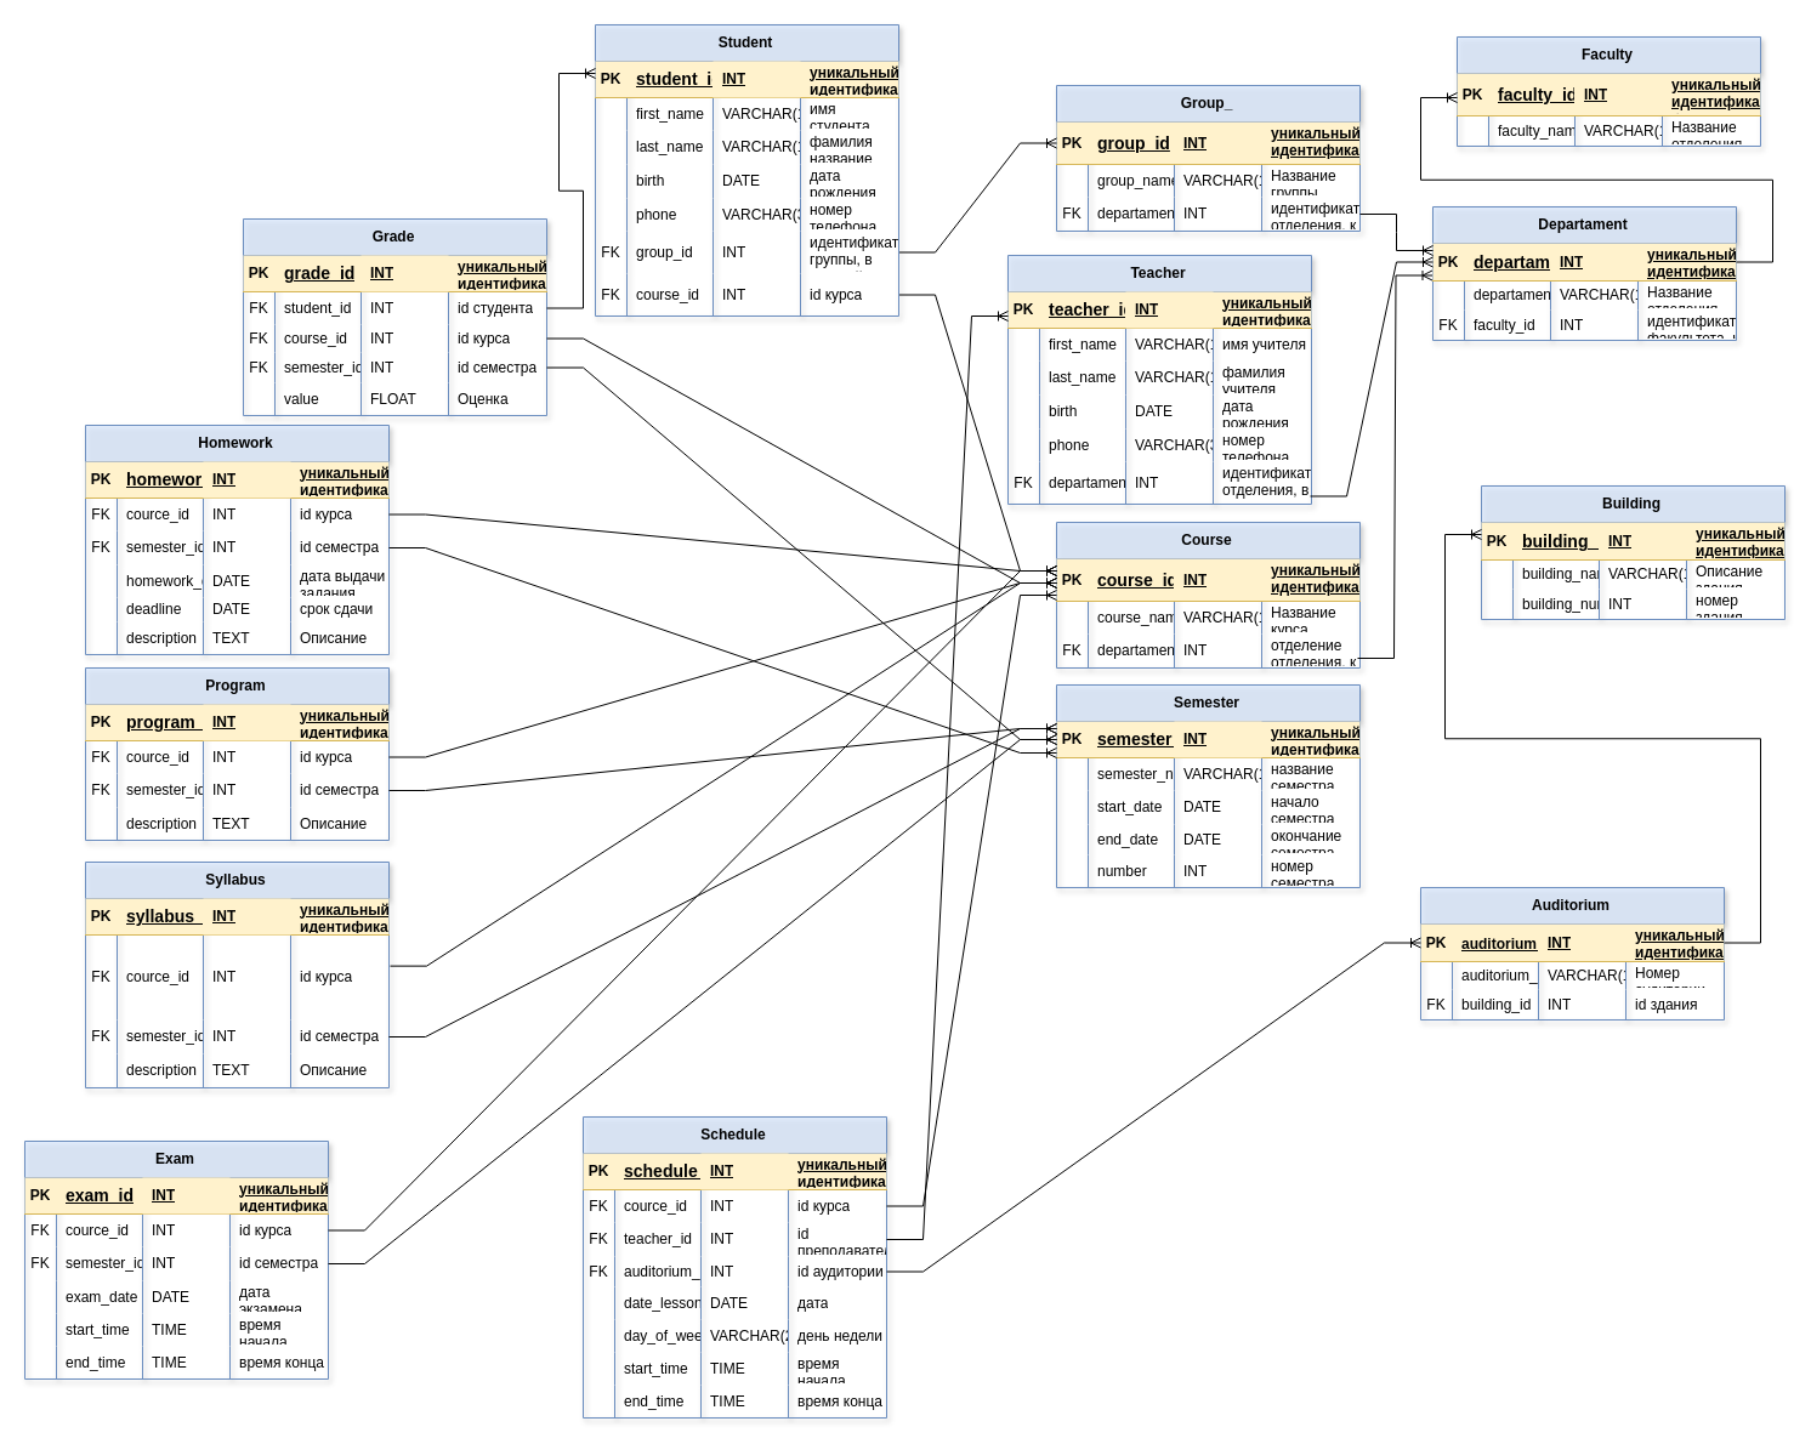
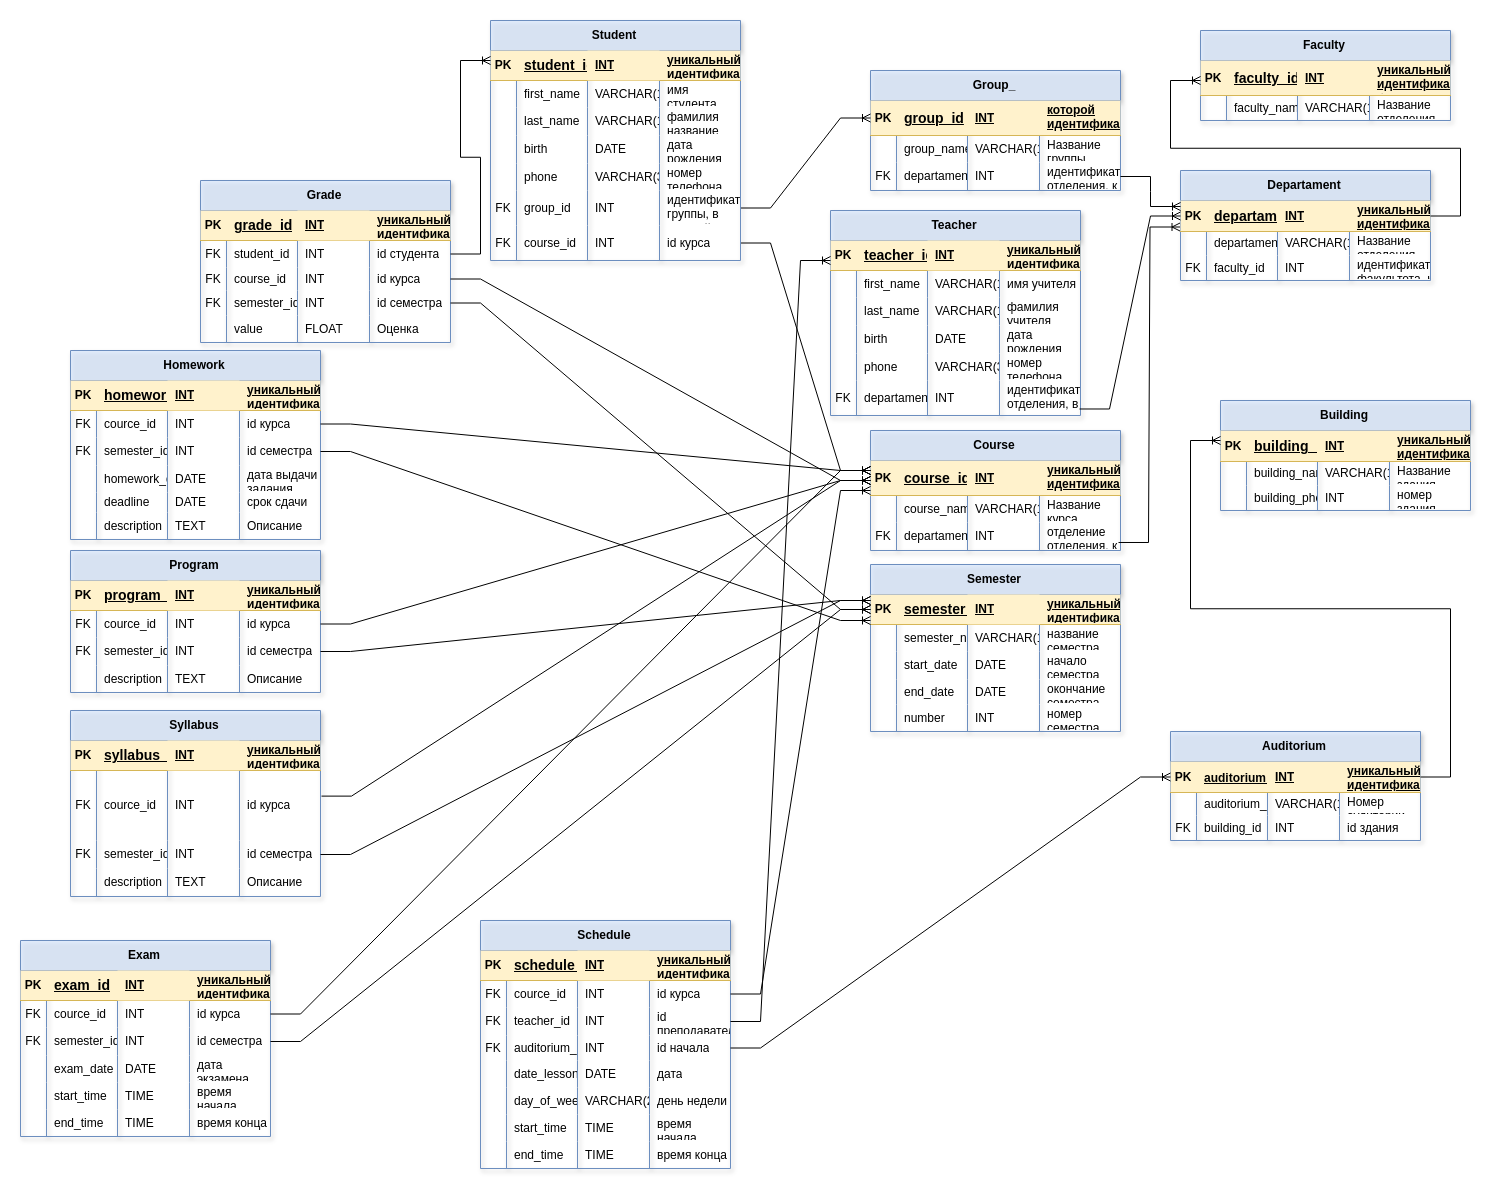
- <mxCell id="7" value="уникальный идентификатор группы&lt;br&gt;" style="shape=partialRectangle;connectable=0;fillColor=none;top=0;left=0;bottom=0;right=0;align=left;spacingLeft=6;fontStyle=5;overflow=hidden;whiteSpace=wrap;html=1;direction=south;part=1;" vertex="1" parent="3"><mxGeometry x="169" width="81" height="35" as="geometry"><mxRectangle width="81" height="35" as="alternateBounds" /></mxGeometry></mxCell>
+ <mxCell id="7" value="которой идентификатор группы&lt;br&gt;" style="shape=partialRectangle;connectable=0;fillColor=none;top=0;left=0;bottom=0;right=0;align=left;spacingLeft=6;fontStyle=5;overflow=hidden;whiteSpace=wrap;html=1;direction=south;part=1;" vertex="1" parent="3"><mxGeometry x="169" width="81" height="35" as="geometry"><mxRectangle width="81" height="35" as="alternateBounds" /></mxGeometry></mxCell>
- <mxCell id="161" value="Описание здания" style="shape=partialRectangle;connectable=0;fillColor=none;top=0;left=0;bottom=0;right=0;align=left;spacingLeft=6;overflow=hidden;whiteSpace=wrap;html=1;strokeOpacity=100;" vertex="1" parent="157"><mxGeometry x="169" width="81" height="24" as="geometry"><mxRectangle width="81" height="24" as="alternateBounds" /></mxGeometry></mxCell>
+ <mxCell id="161" value="Название здания" style="shape=partialRectangle;connectable=0;fillColor=none;top=0;left=0;bottom=0;right=0;align=left;spacingLeft=6;overflow=hidden;whiteSpace=wrap;html=1;strokeOpacity=100;" vertex="1" parent="157"><mxGeometry x="169" width="81" height="24" as="geometry"><mxRectangle width="81" height="24" as="alternateBounds" /></mxGeometry></mxCell>
- <mxCell id="164" value="building_number" style="shape=partialRectangle;connectable=0;fillColor=none;top=0;left=0;bottom=0;right=0;align=left;spacingLeft=6;overflow=hidden;whiteSpace=wrap;html=1;" vertex="1" parent="162"><mxGeometry x="26" width="71" height="25" as="geometry"><mxRectangle width="71" height="25" as="alternateBounds" /></mxGeometry></mxCell>
+ <mxCell id="164" value="building_phone" style="shape=partialRectangle;connectable=0;fillColor=none;top=0;left=0;bottom=0;right=0;align=left;spacingLeft=6;overflow=hidden;whiteSpace=wrap;html=1;" vertex="1" parent="162"><mxGeometry x="26" width="71" height="25" as="geometry"><mxRectangle width="71" height="25" as="alternateBounds" /></mxGeometry></mxCell>
- <mxCell id="204" value="id аудитории" style="shape=partialRectangle;connectable=0;fillColor=none;top=0;left=0;bottom=0;right=0;align=left;spacingLeft=6;overflow=hidden;whiteSpace=wrap;html=1;" vertex="1" parent="200"><mxGeometry x="169" width="81" height="25" as="geometry"><mxRectangle width="81" height="25" as="alternateBounds" /></mxGeometry></mxCell>
+ <mxCell id="204" value="id начала" style="shape=partialRectangle;connectable=0;fillColor=none;top=0;left=0;bottom=0;right=0;align=left;spacingLeft=6;overflow=hidden;whiteSpace=wrap;html=1;" vertex="1" parent="200"><mxGeometry x="169" width="81" height="25" as="geometry"><mxRectangle width="81" height="25" as="alternateBounds" /></mxGeometry></mxCell>
